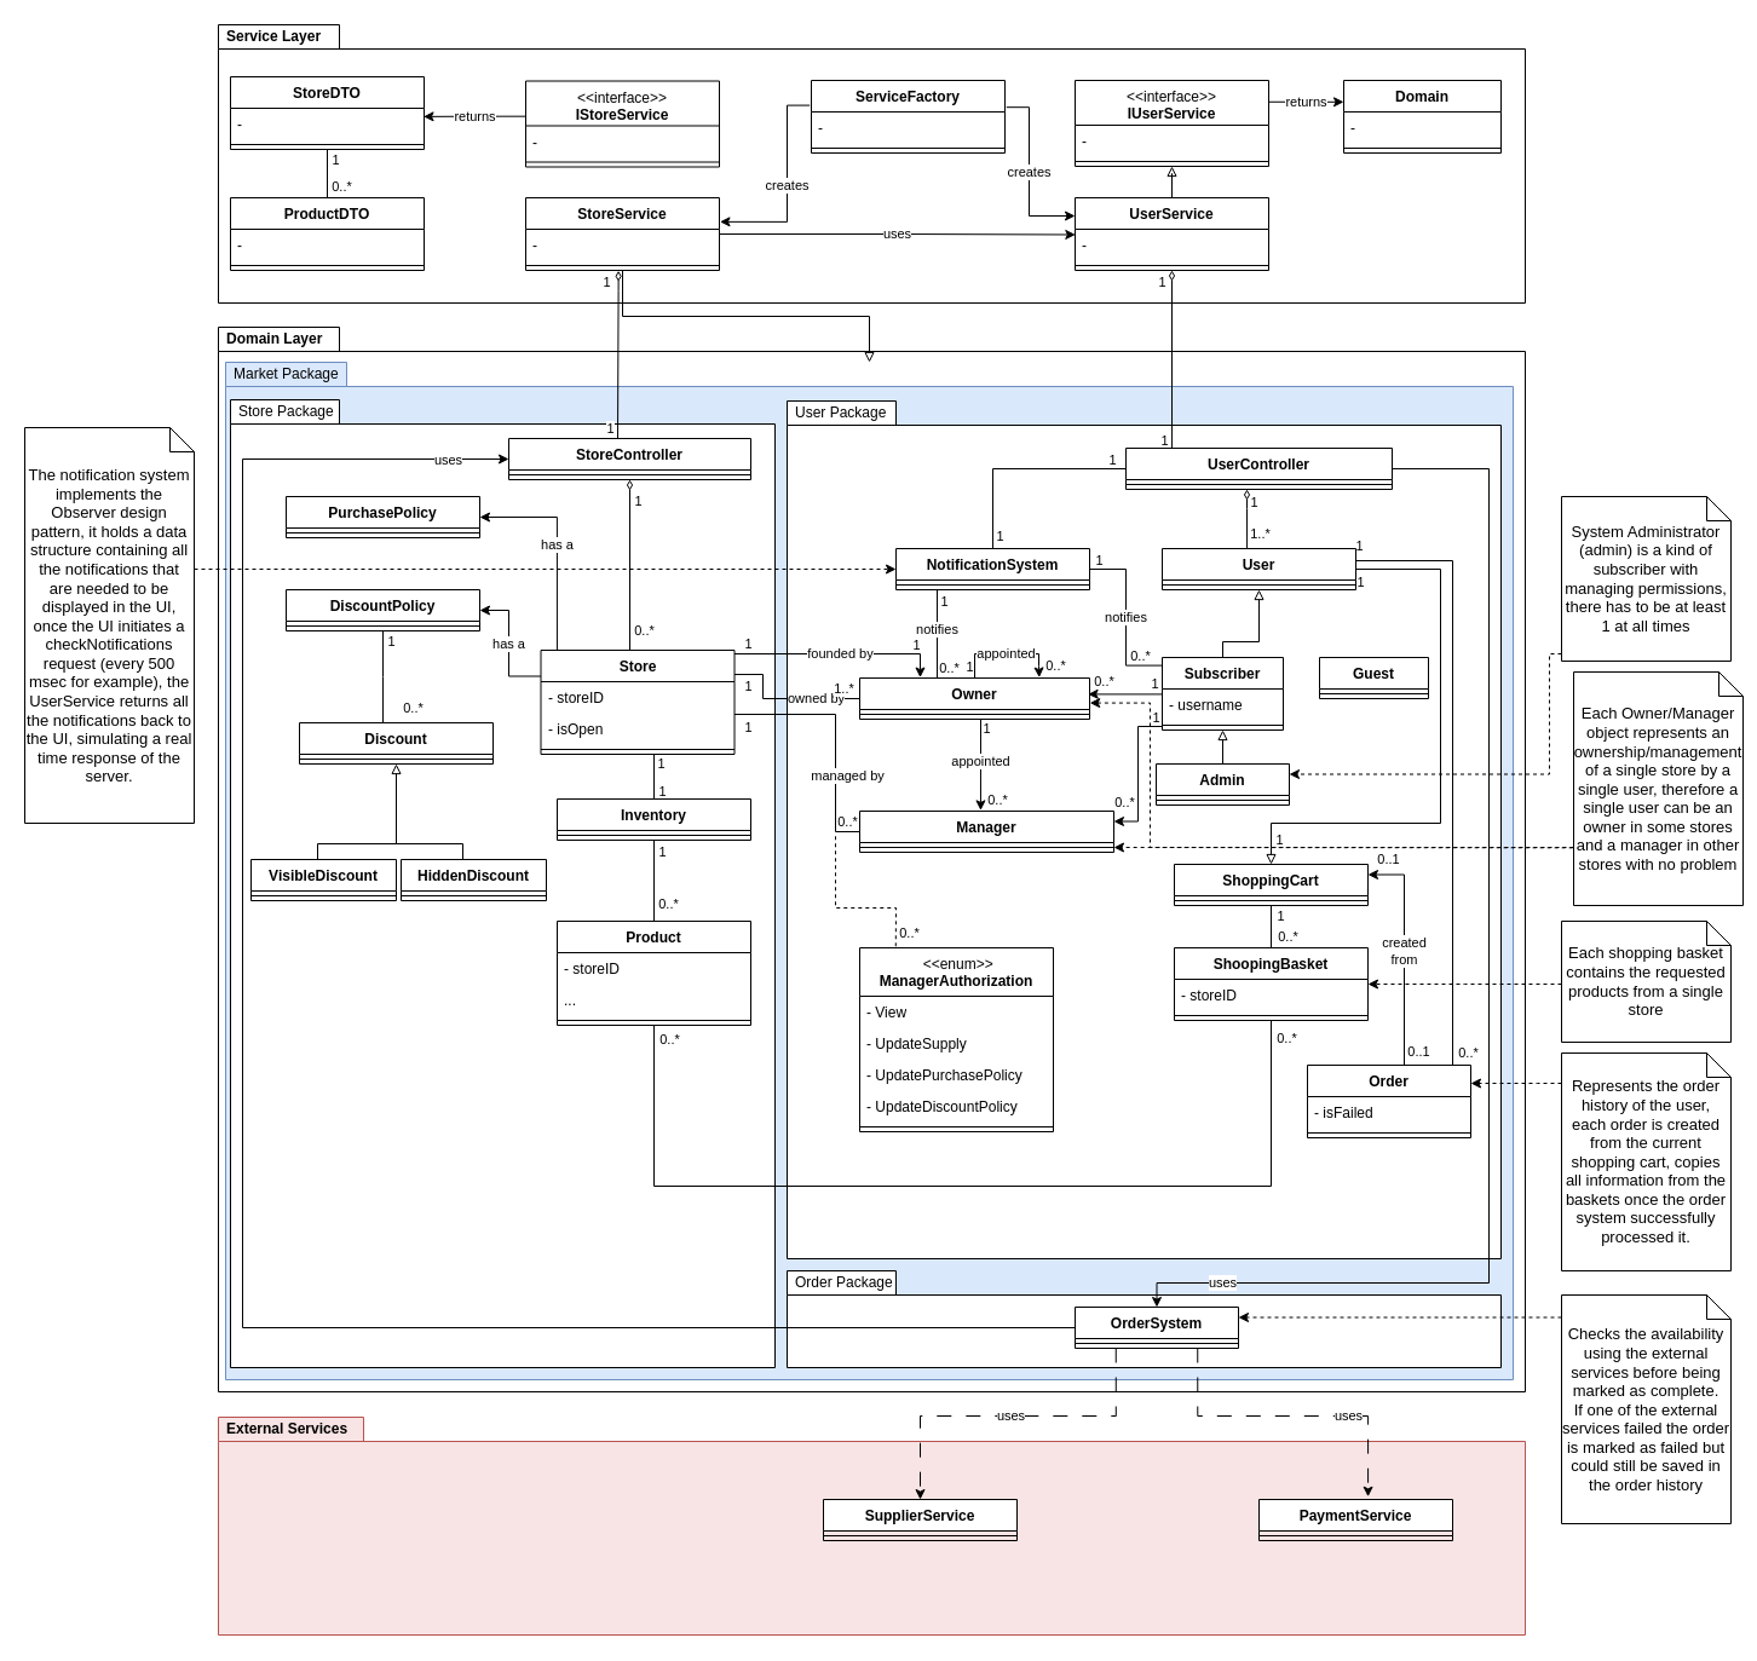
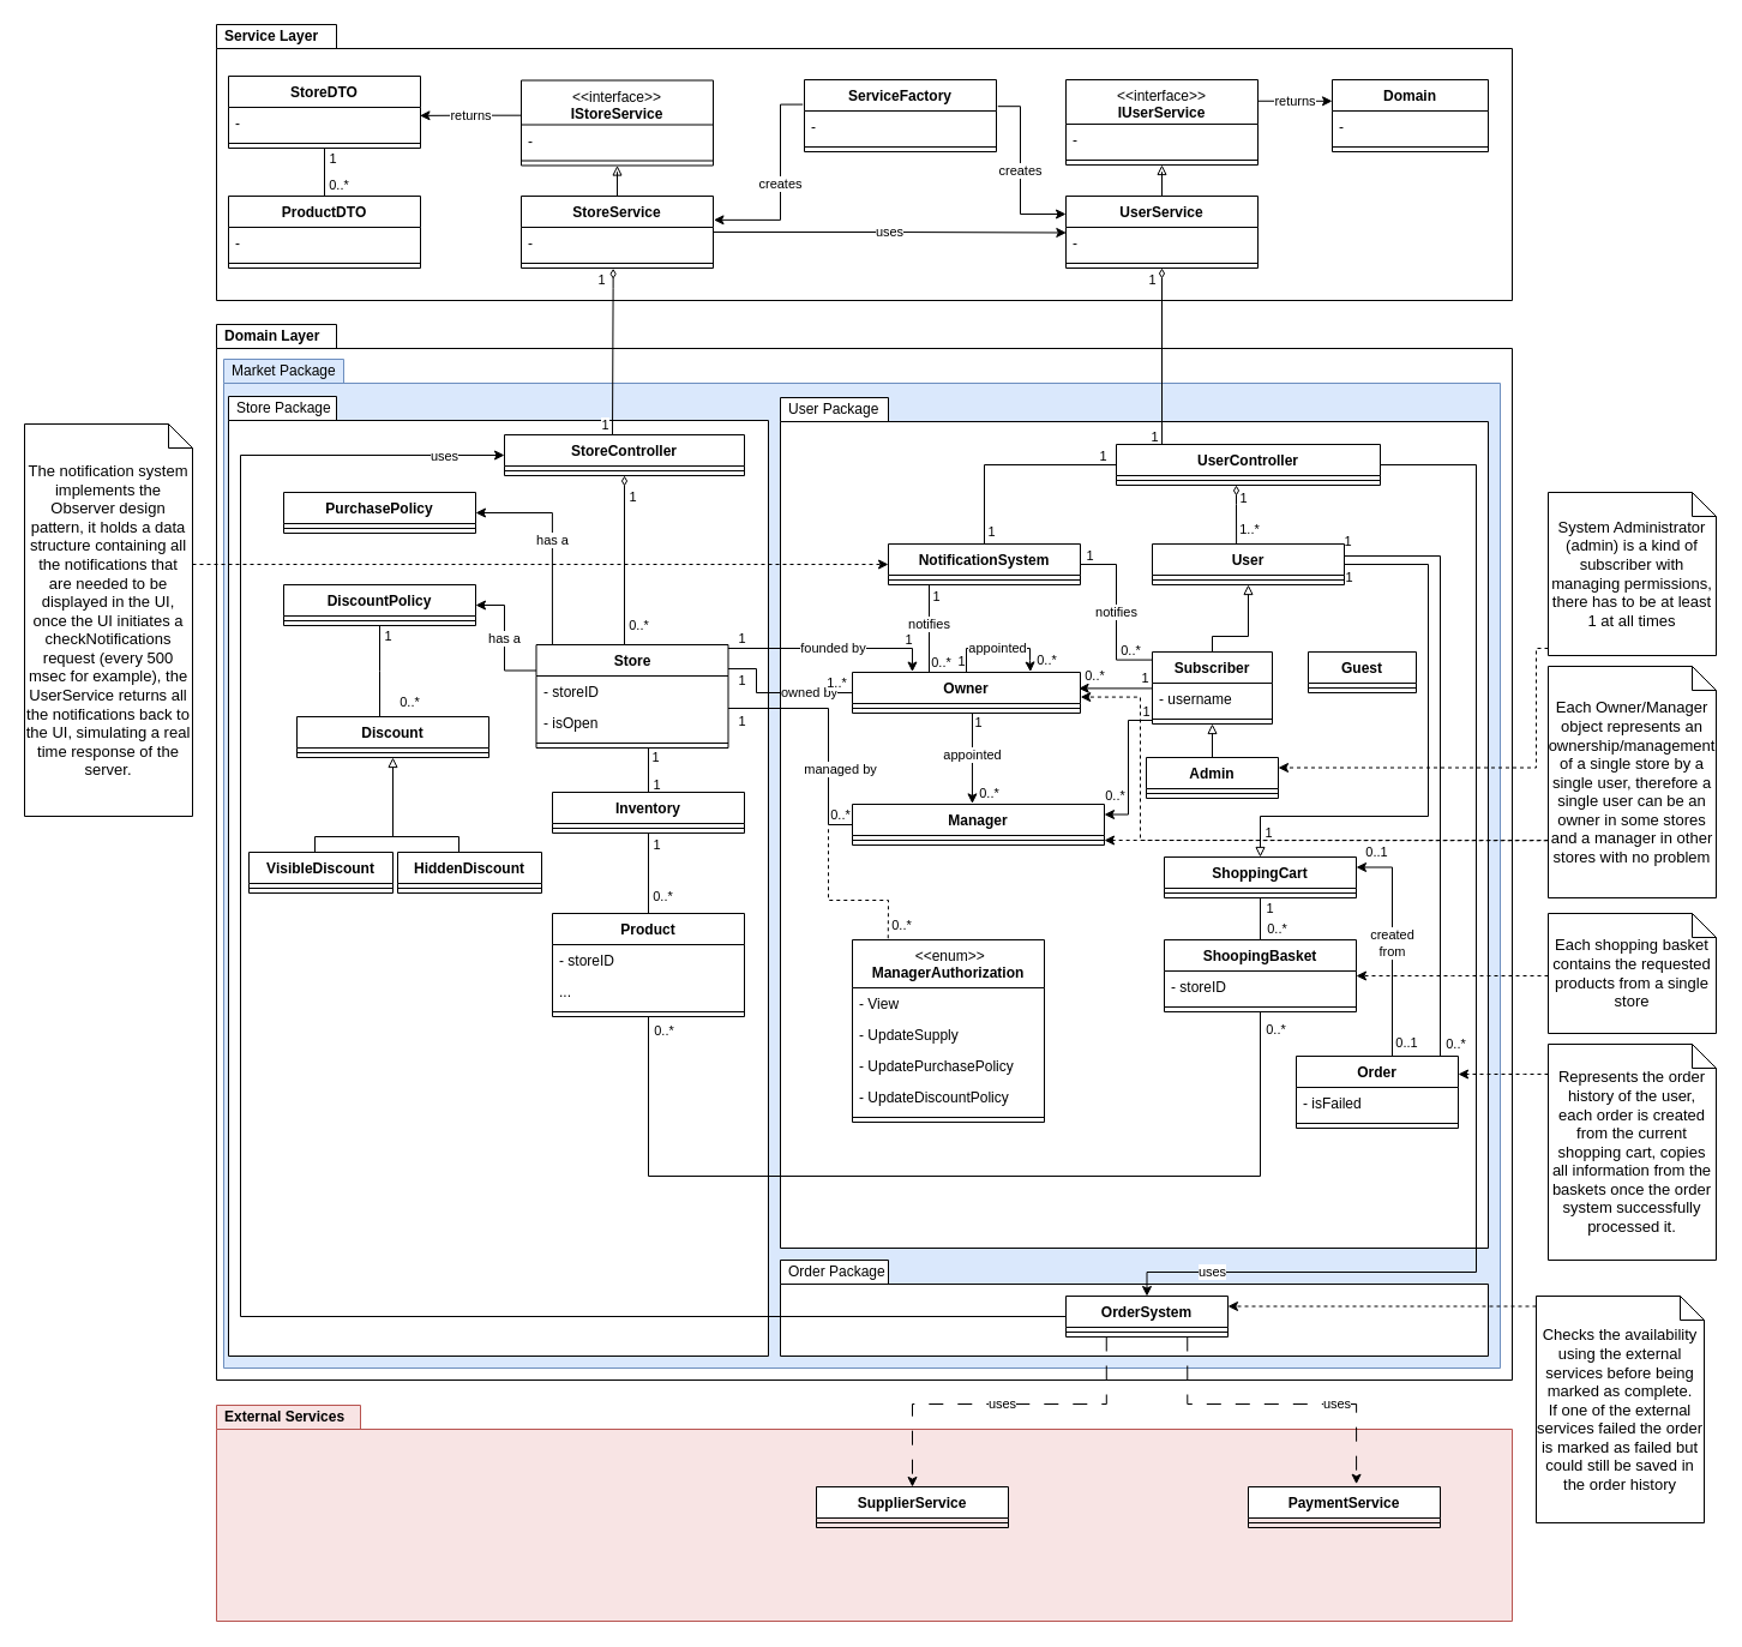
- <mxCell id="123" style="edgeStyle=orthogonalEdgeStyle;rounded=0;orthogonalLoop=1;jettySize=auto;html=1;endArrow=block;endFill=0;" edge="1" parent="1" source="124" target="4"><mxGeometry relative="1" as="geometry" /></mxCell>
+ <mxCell id="123" style="edgeStyle=orthogonalEdgeStyle;rounded=0;orthogonalLoop=1;jettySize=auto;html=1;entryX=0.5;entryY=1;entryDx=0;entryDy=0;endArrow=block;endFill=0;" edge="1" parent="1" source="124" target="142"><mxGeometry relative="1" as="geometry" /></mxCell>
- <mxCell id="155" value="Each Owner/Manager object represents an ownership/management of a single store by a single user, therefore a single user can be an owner in some stores and a manager in other stores with no problem" style="shape=note;size=20;whiteSpace=wrap;html=1;fontSize=13;" vertex="1" parent="1"><mxGeometry x="1300" y="555" width="140" height="193" as="geometry" /></mxCell>
+ <mxCell id="155" value="Each Owner/Manager object represents an ownership/management of a single store by a single user, therefore a single user can be an owner in some stores and a manager in other stores with no problem" style="shape=note;size=20;whiteSpace=wrap;html=1;fontSize=13;" vertex="1" parent="1"><mxGeometry x="1290" y="555" width="140" height="193" as="geometry" /></mxCell>
- <mxCell id="192" value="Checks the availability using the external services before being marked as complete.&lt;br&gt;If one of the external services failed the order is marked as failed but could still be saved in the order history" style="shape=note;size=20;whiteSpace=wrap;html=1;fontSize=13;" vertex="1" parent="1"><mxGeometry x="1290" y="1070" width="140" height="189" as="geometry" /></mxCell>
+ <mxCell id="192" value="Checks the availability using the external services before being marked as complete.&lt;br&gt;If one of the external services failed the order is marked as failed but could still be saved in the order history" style="shape=note;size=20;whiteSpace=wrap;html=1;fontSize=13;" vertex="1" parent="1"><mxGeometry x="1280" y="1080" width="140" height="189" as="geometry" /></mxCell>
